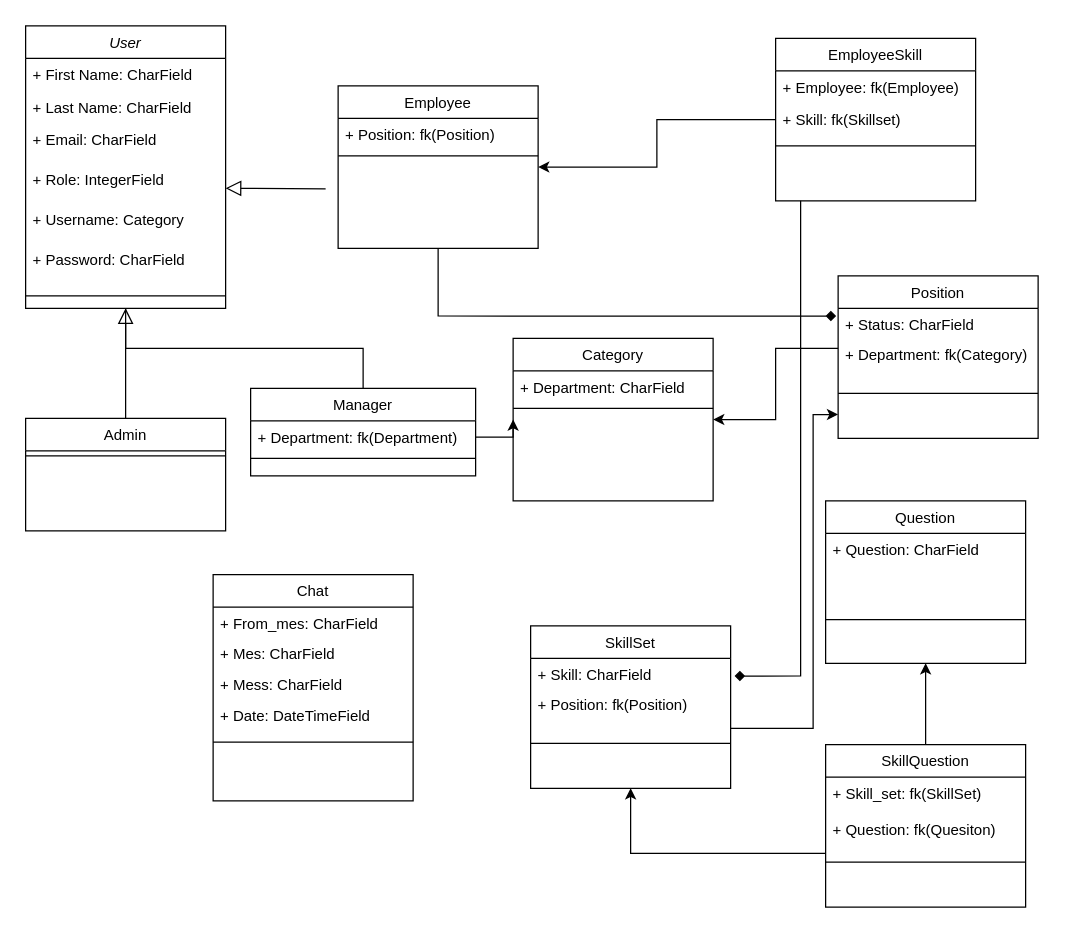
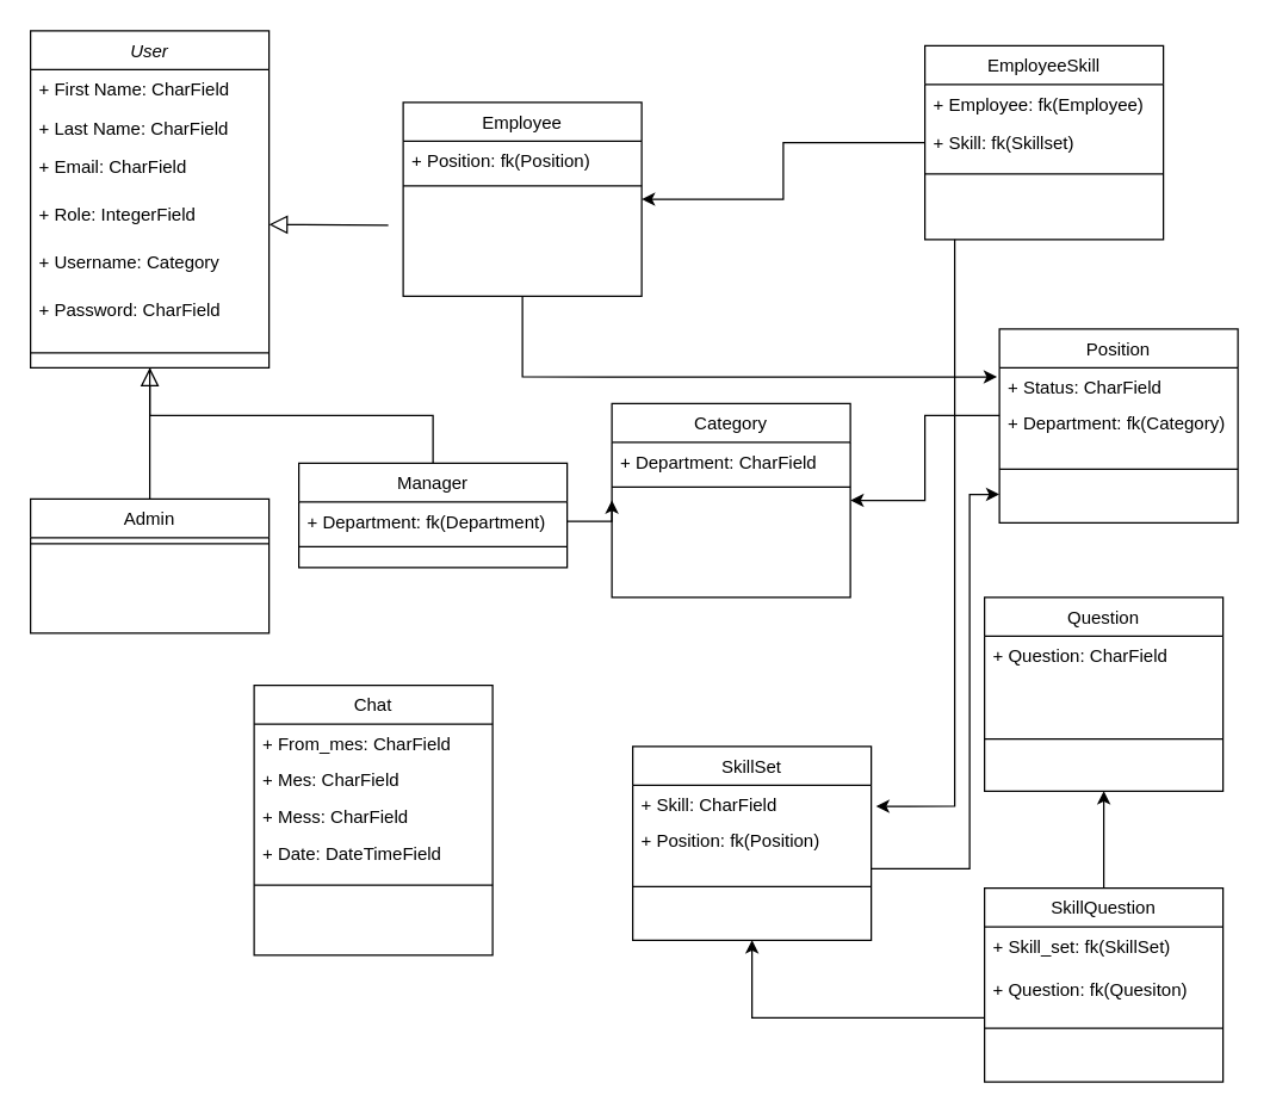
- <mxCell id="18" style="edgeStyle=orthogonalEdgeStyle;rounded=0;orthogonalLoop=1;jettySize=auto;html=1;entryX=-0.01;entryY=0.097;entryDx=0;entryDy=0;entryPerimeter=0;endArrow=diamond;" edge="1" parent="1" source="19" target="31"><mxGeometry relative="1" as="geometry" /></mxCell>
+ <mxCell id="18" style="edgeStyle=orthogonalEdgeStyle;rounded=0;orthogonalLoop=1;jettySize=auto;html=1;entryX=-0.01;entryY=0.097;entryDx=0;entryDy=0;entryPerimeter=0;" edge="1" parent="1" source="19" target="31"><mxGeometry relative="1" as="geometry" /></mxCell>
- <mxCell id="23" style="edgeStyle=orthogonalEdgeStyle;rounded=0;orthogonalLoop=1;jettySize=auto;html=1;entryX=1.02;entryY=0.222;entryDx=0;entryDy=0;entryPerimeter=0;endArrow=diamond;" edge="1" parent="1" source="24" target="39"><mxGeometry relative="1" as="geometry"><Array as="points"><mxPoint x="640" y="540" /></Array></mxGeometry></mxCell>
+ <mxCell id="23" style="edgeStyle=orthogonalEdgeStyle;rounded=0;orthogonalLoop=1;jettySize=auto;html=1;entryX=1.02;entryY=0.222;entryDx=0;entryDy=0;entryPerimeter=0;" edge="1" parent="1" source="24" target="39"><mxGeometry relative="1" as="geometry"><Array as="points"><mxPoint x="640" y="540" /></Array></mxGeometry></mxCell>
